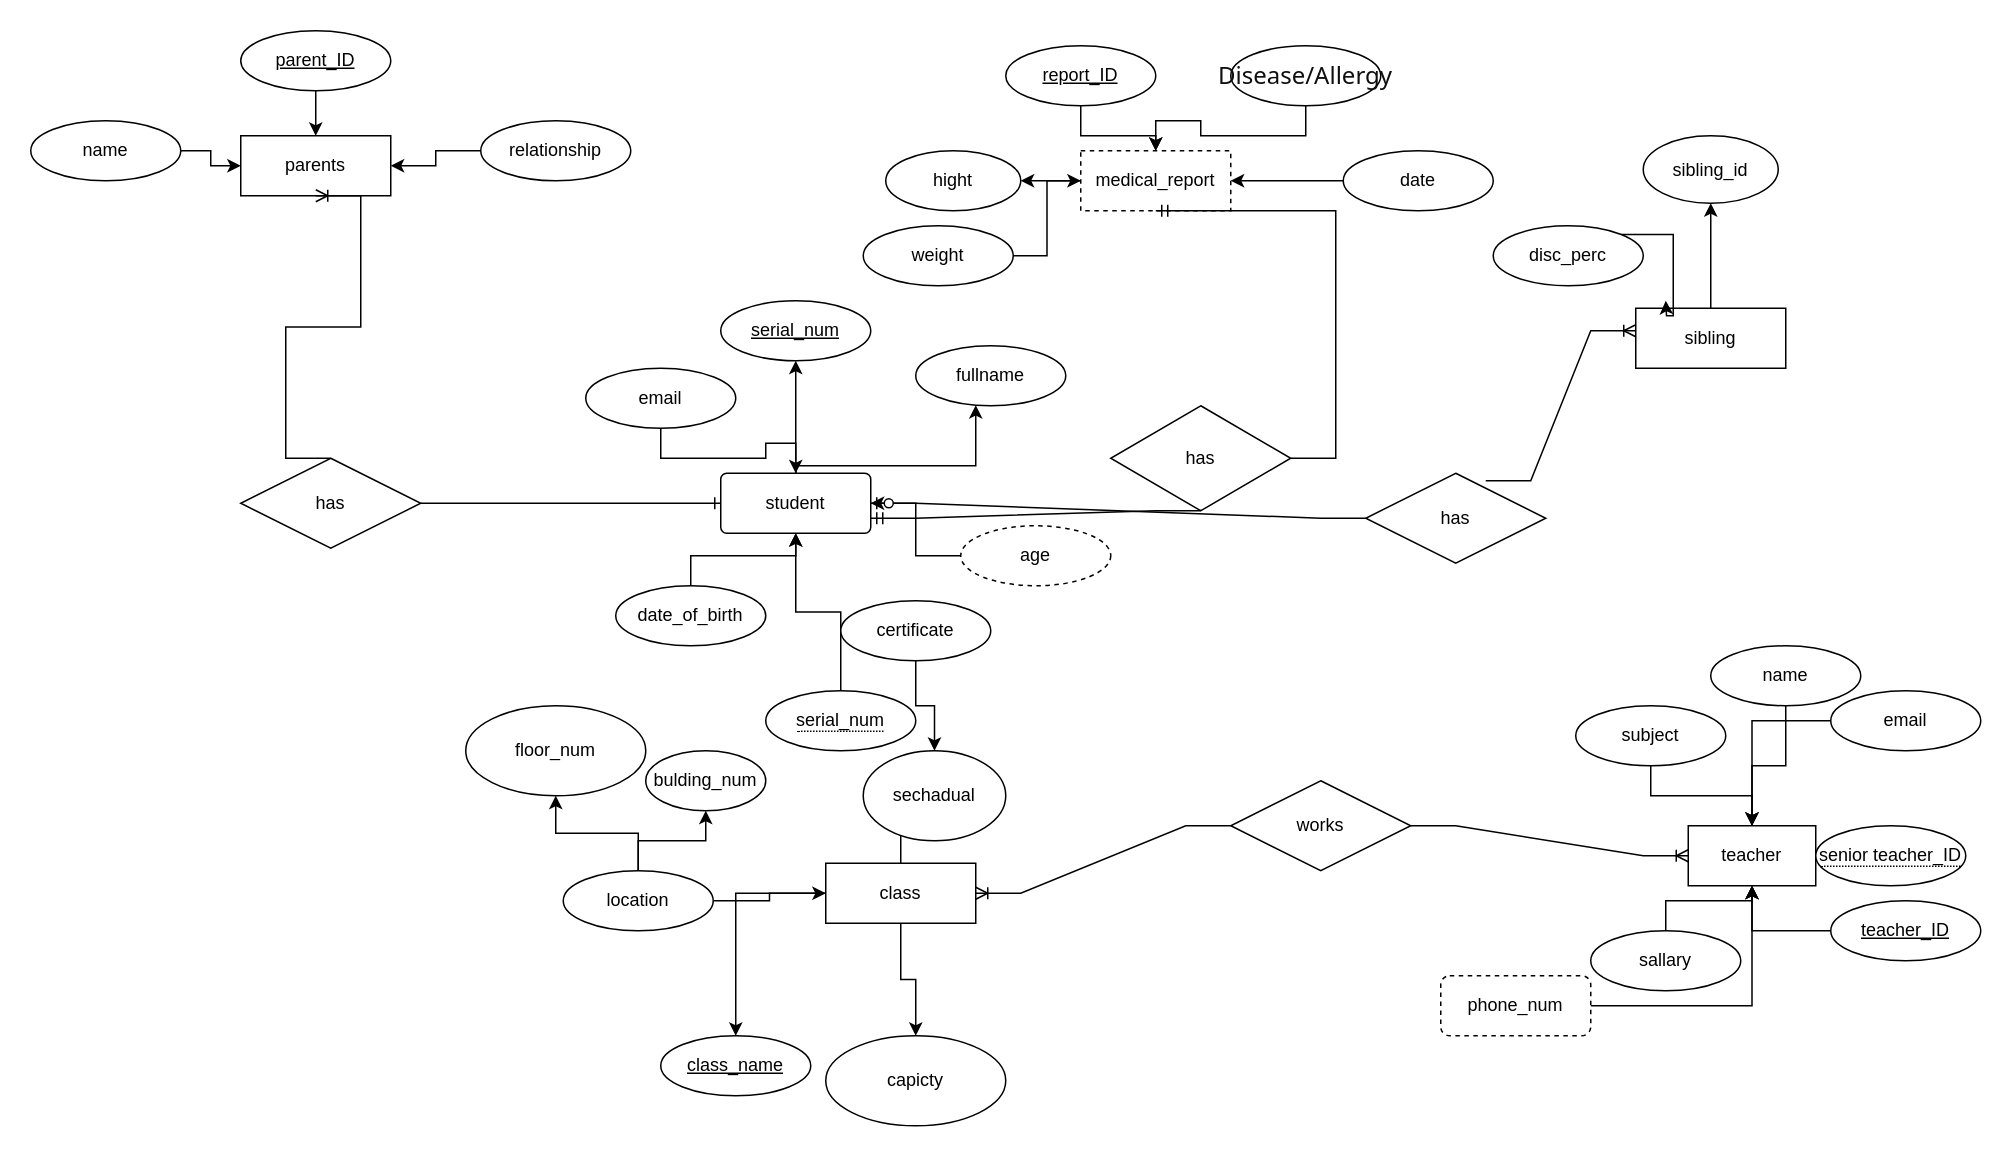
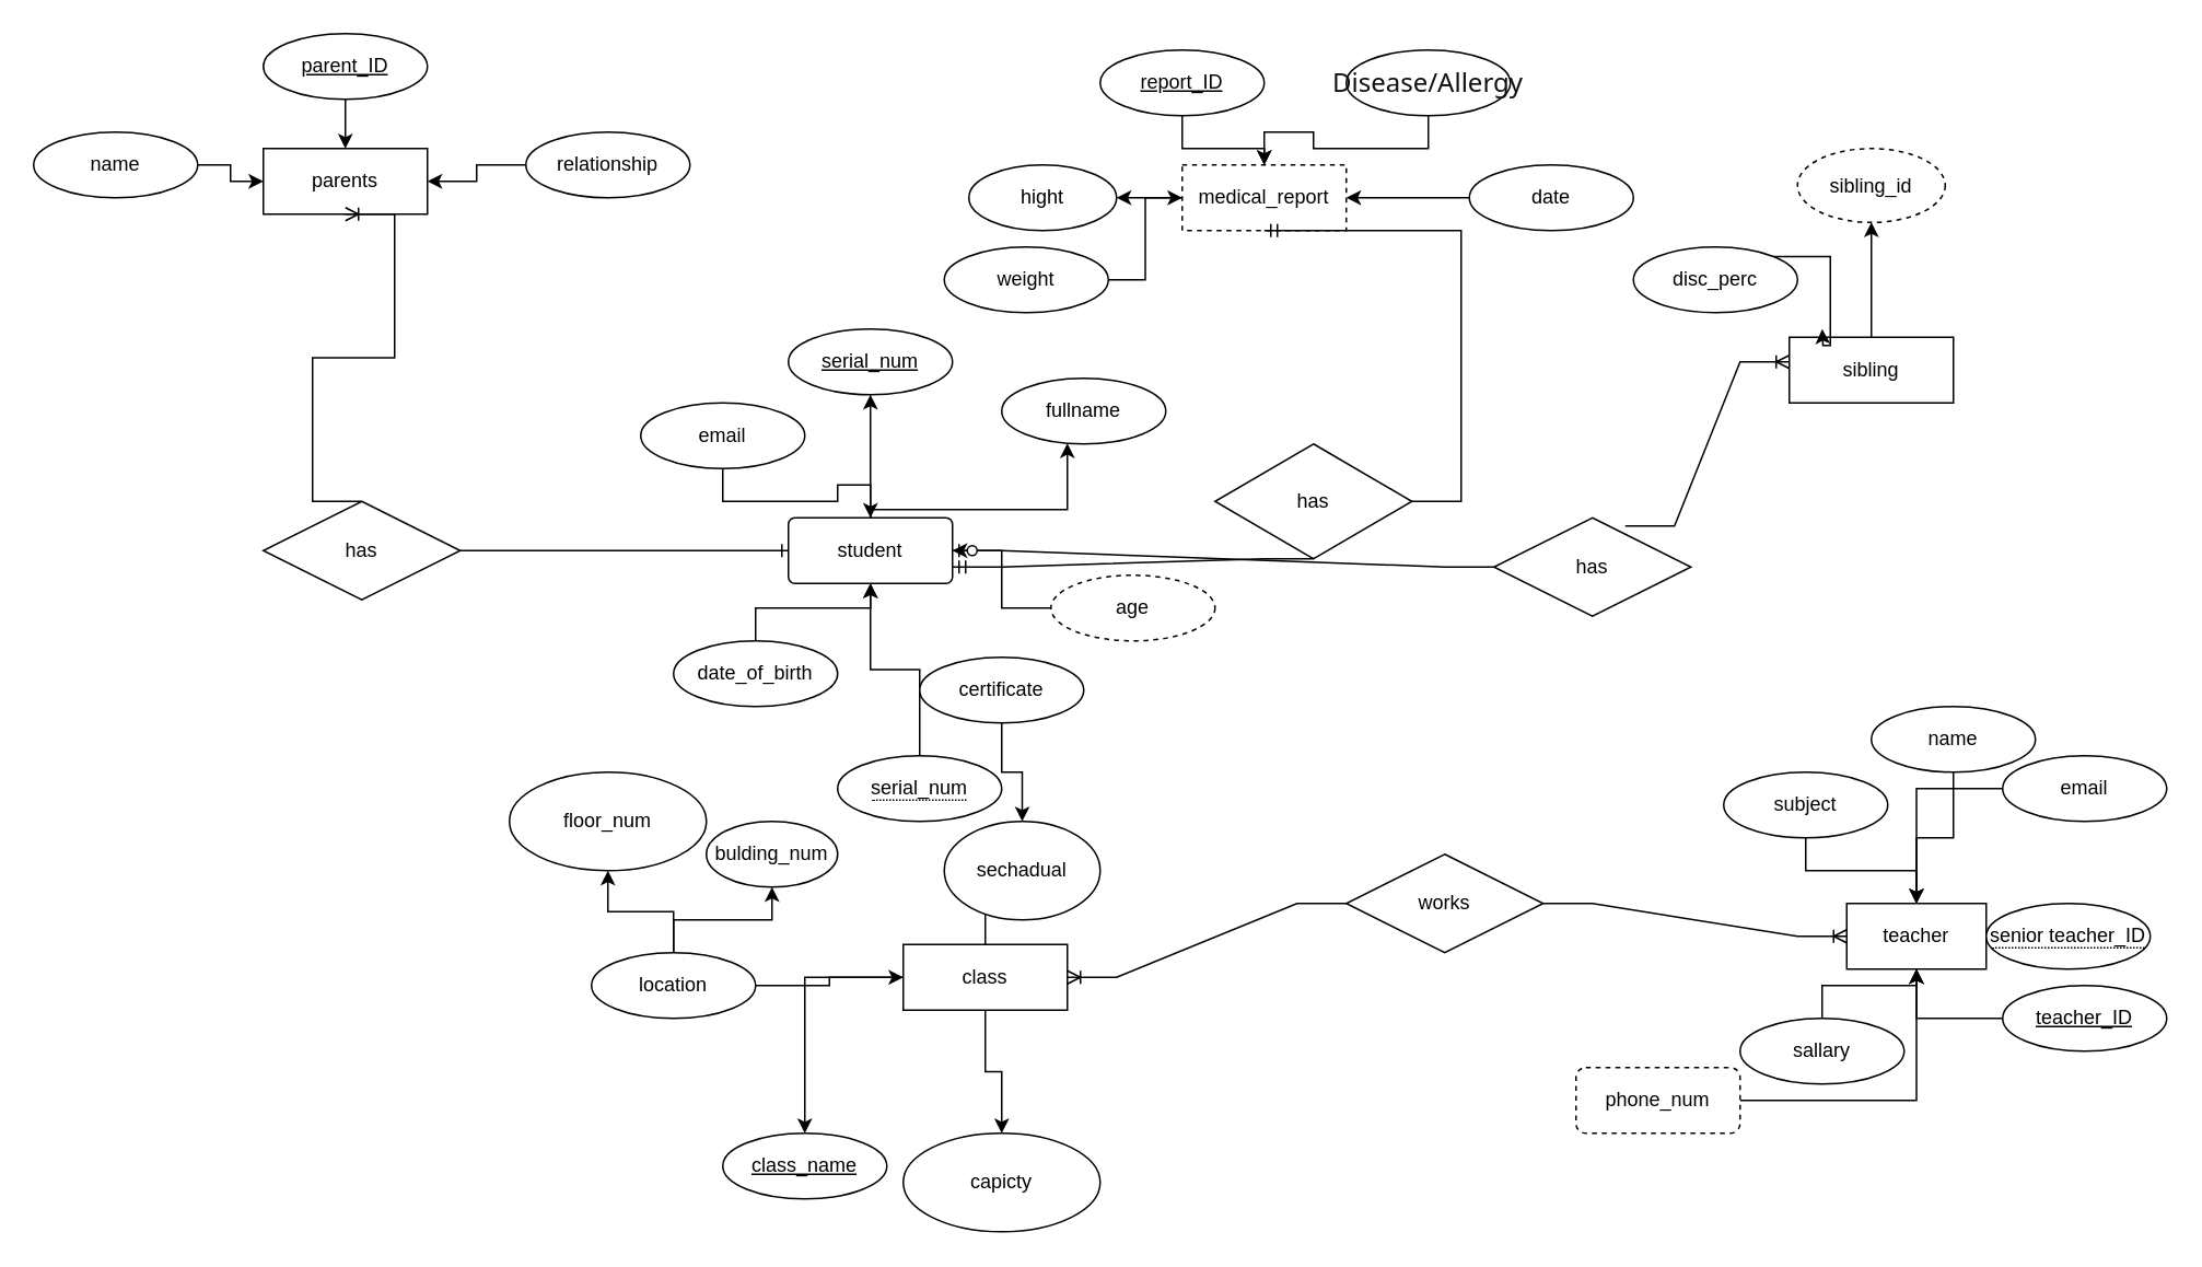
- <mxCell id="72" value="sibling_id" style="ellipse;whiteSpace=wrap;html=1;" vertex="1" parent="1"><mxGeometry x="1095" y="90" width="90" height="45" as="geometry" /></mxCell>
+ <mxCell id="72" value="sibling_id" style="ellipse;whiteSpace=wrap;html=1;dashed=1;" vertex="1" parent="1"><mxGeometry x="1095" y="90" width="90" height="45" as="geometry" /></mxCell>
- <mxCell id="56" value="location" style="ellipse;whiteSpace=wrap;html=1;align=center;" vertex="1" parent="1"><mxGeometry x="375" y="580" width="100" height="40" as="geometry" /></mxCell>
+ <mxCell id="56" value="location" style="ellipse;whiteSpace=wrap;html=1;align=center;" vertex="1" parent="1"><mxGeometry x="360" y="580" width="100" height="40" as="geometry" /></mxCell>
